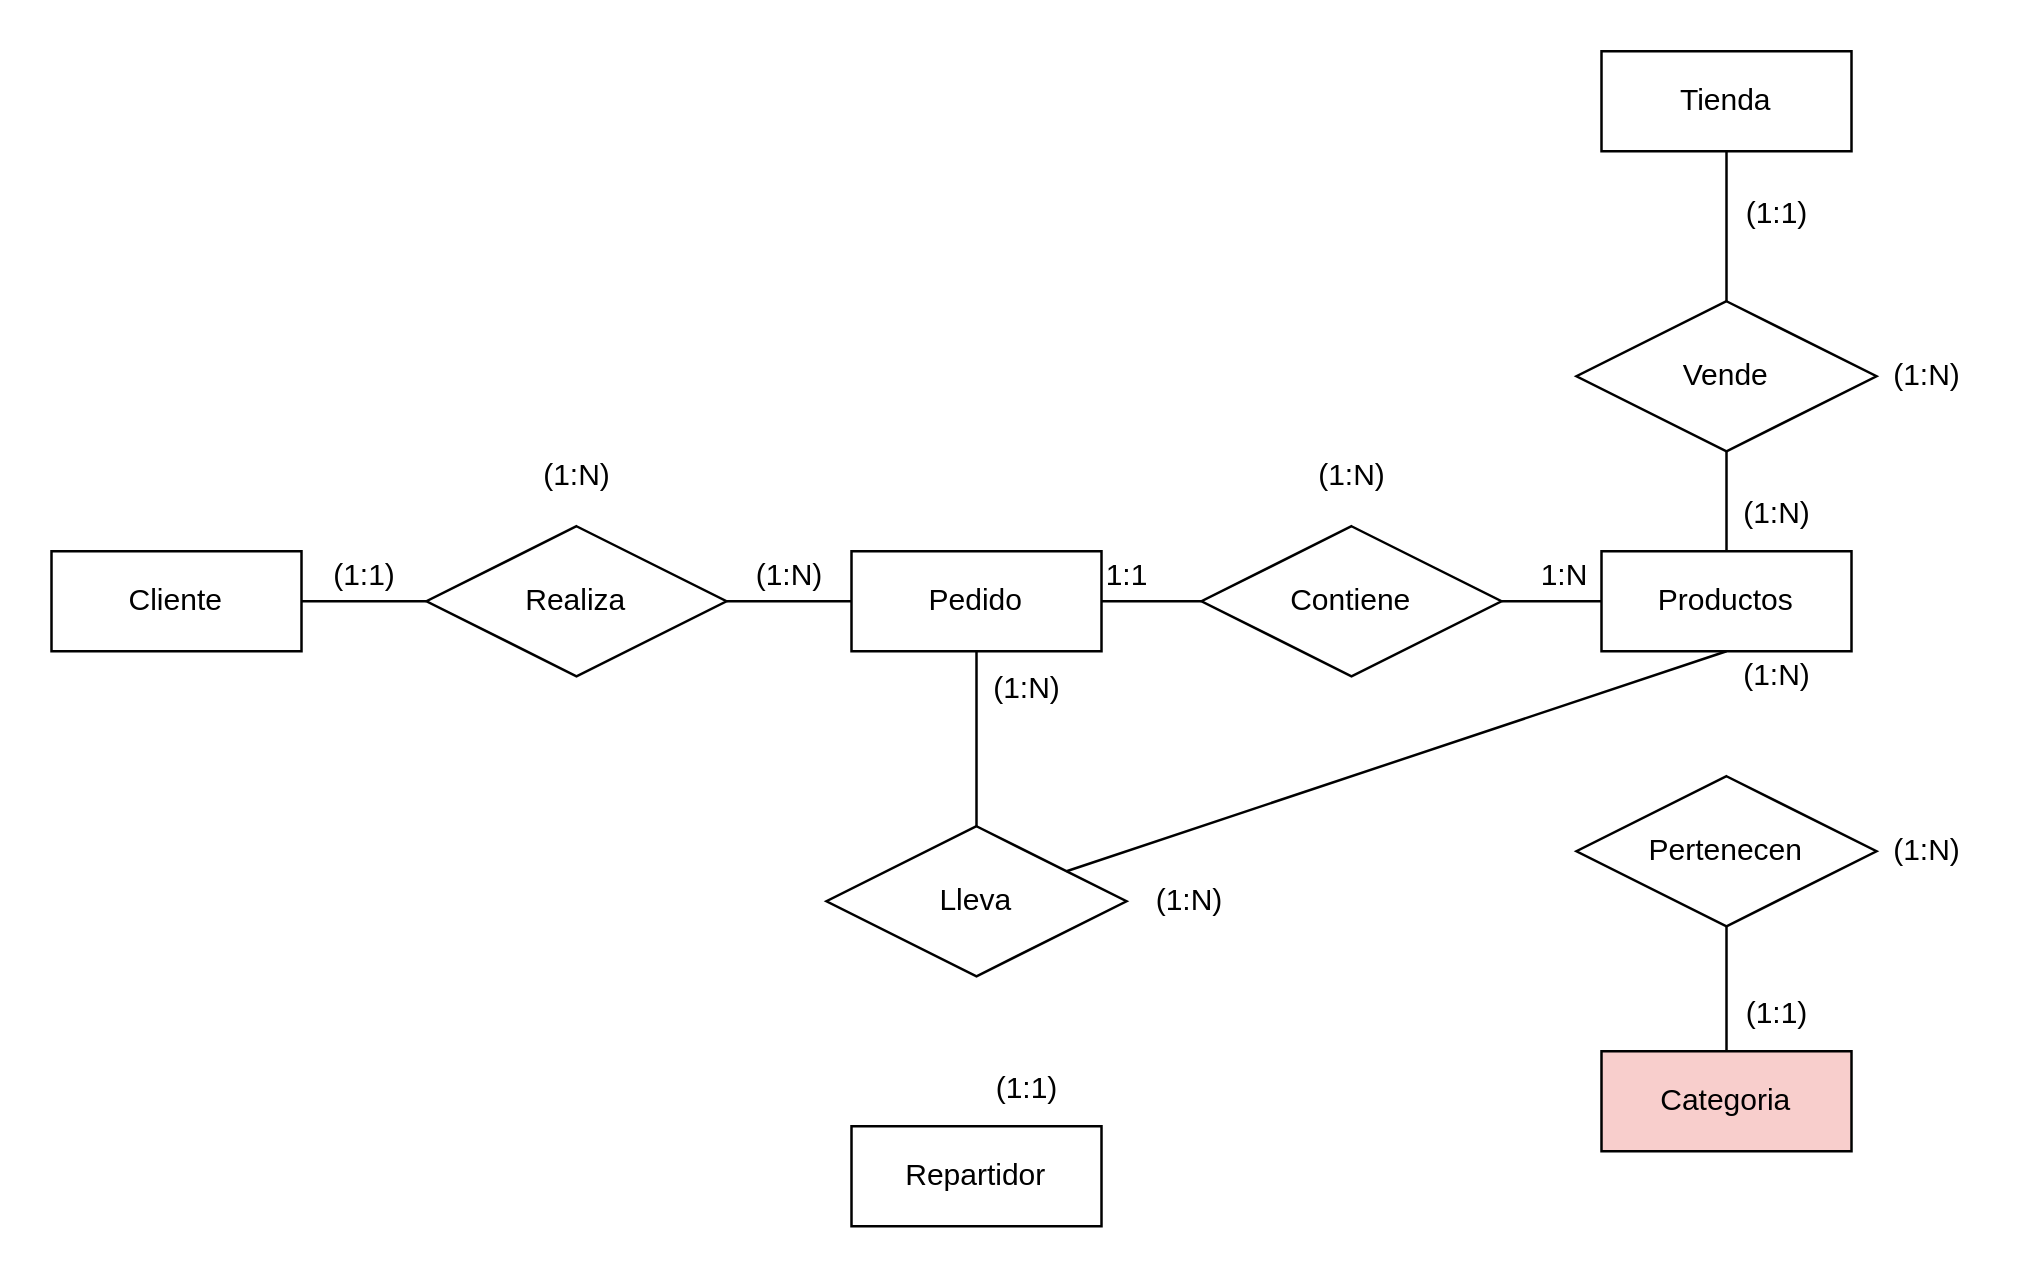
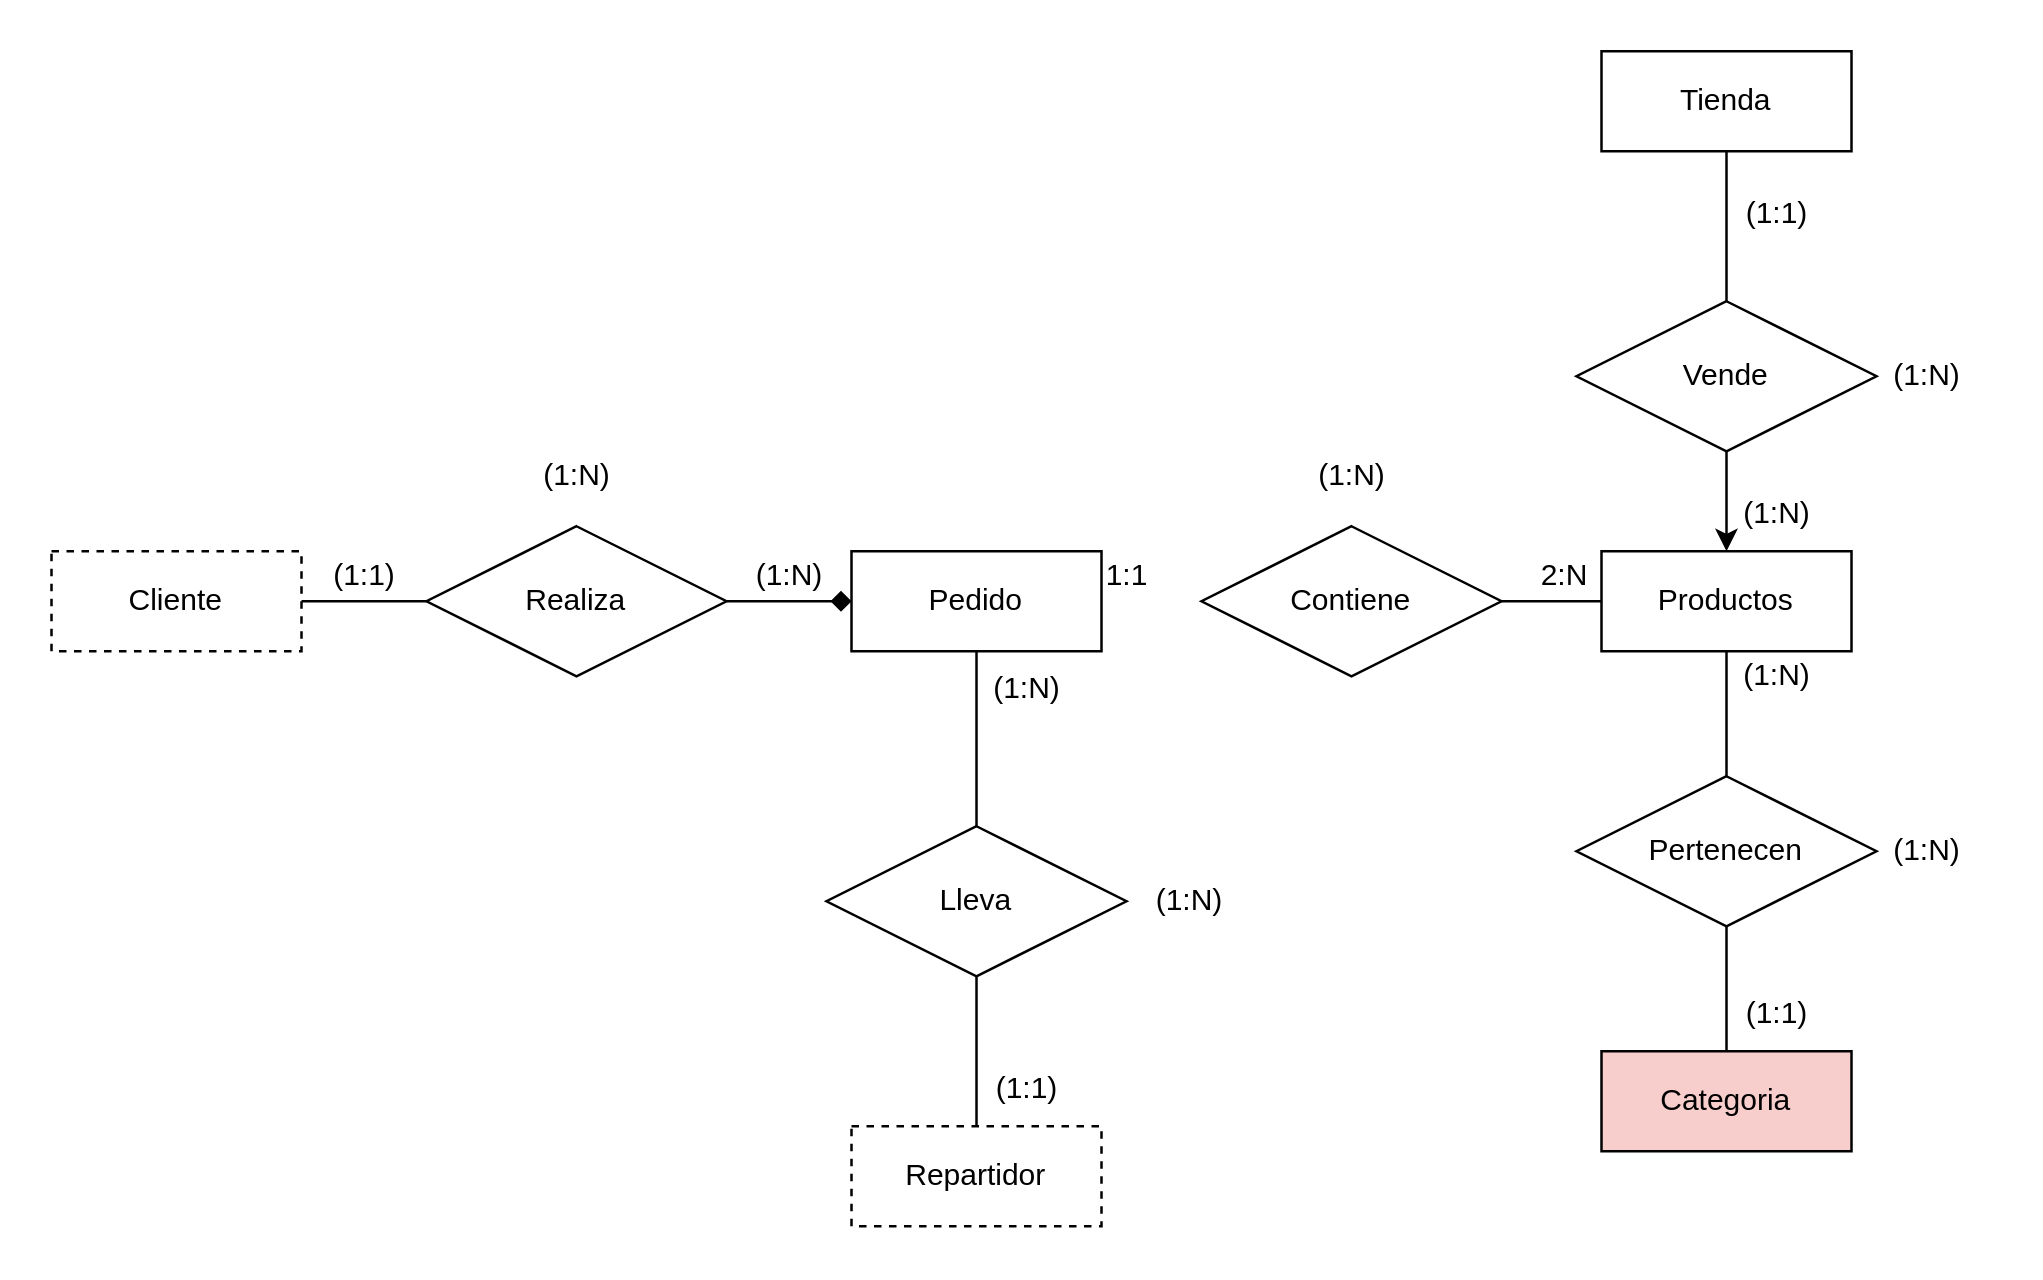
- <mxCell id="18" value="" style="endArrow=none;html=1;rounded=0;exitX=0.5;exitY=1;exitDx=0;exitDy=0;entryX=0.5;entryY=0;entryDx=0;entryDy=0;" edge="1" parent="1" source="16" target="11"><mxGeometry relative="1" as="geometry"><mxPoint x="630" y="340" as="sourcePoint" /><mxPoint x="790" y="340" as="targetPoint" /></mxGeometry></mxCell>
+ <mxCell id="18" value="" style="endArrow=classic;html=1;rounded=0;exitX=0.5;exitY=1;exitDx=0;exitDy=0;entryX=0.5;entryY=0;entryDx=0;entryDy=0;" edge="1" parent="1" source="16" target="11"><mxGeometry relative="1" as="geometry"><mxPoint x="630" y="340" as="sourcePoint" /><mxPoint x="790" y="340" as="targetPoint" /></mxGeometry></mxCell>
- <mxCell id="24" value="1:N" style="text;html=1;align=center;verticalAlign=middle;resizable=0;points=[];autosize=1;strokeColor=none;fillColor=none;" vertex="1" parent="1"><mxGeometry x="605" y="215" width="40" height="30" as="geometry" /></mxCell>
+ <mxCell id="24" value="2:N" style="text;html=1;align=center;verticalAlign=middle;resizable=0;points=[];autosize=1;strokeColor=none;fillColor=none;" vertex="1" parent="1"><mxGeometry x="605" y="215" width="40" height="30" as="geometry" /></mxCell>
- <mxCell id="2" value="Cliente" style="whiteSpace=wrap;html=1;align=center;" vertex="1" parent="1"><mxGeometry x="20" y="220" width="100" height="40" as="geometry" /></mxCell>
+ <mxCell id="2" value="Cliente" style="whiteSpace=wrap;html=1;align=center;dashed=1;" vertex="1" parent="1"><mxGeometry x="20" y="220" width="100" height="40" as="geometry" /></mxCell>
- <mxCell id="6" value="" style="endArrow=none;html=1;rounded=0;exitX=1;exitY=0.5;exitDx=0;exitDy=0;entryX=0;entryY=0.5;entryDx=0;entryDy=0;" edge="1" parent="1" source="4" target="3"><mxGeometry relative="1" as="geometry"><mxPoint x="340" y="350" as="sourcePoint" /><mxPoint x="500" y="350" as="targetPoint" /></mxGeometry></mxCell>
+ <mxCell id="6" value="" style="endArrow=diamond;html=1;rounded=0;exitX=1;exitY=0.5;exitDx=0;exitDy=0;entryX=0;entryY=0.5;entryDx=0;entryDy=0;" edge="1" parent="1" source="4" target="3"><mxGeometry relative="1" as="geometry"><mxPoint x="340" y="350" as="sourcePoint" /><mxPoint x="500" y="350" as="targetPoint" /></mxGeometry></mxCell>
- <mxCell id="13" value="" style="endArrow=none;html=1;rounded=0;exitX=1;exitY=0.5;exitDx=0;exitDy=0;entryX=0;entryY=0.5;entryDx=0;entryDy=0;" edge="1" parent="1" source="3" target="12"><mxGeometry relative="1" as="geometry"><mxPoint x="580" y="320" as="sourcePoint" /><mxPoint x="740" y="320" as="targetPoint" /></mxGeometry></mxCell>
- <mxCell id="29" value="" style="endArrow=none;html=1;rounded=0;exitX=0.5;exitY=1;exitDx=0;exitDy=0;" edge="1" parent="1" source="11" target="8"><mxGeometry relative="1" as="geometry"><mxPoint x="500" y="470" as="sourcePoint" /><mxPoint x="660" y="470" as="targetPoint" /></mxGeometry></mxCell>
+ <mxCell id="29" value="" style="endArrow=none;html=1;rounded=0;exitX=0.5;exitY=1;exitDx=0;exitDy=0;entryX=0.5;entryY=0;entryDx=0;entryDy=0;" edge="1" parent="1" source="11" target="28"><mxGeometry relative="1" as="geometry"><mxPoint x="500" y="470" as="sourcePoint" /><mxPoint x="660" y="470" as="targetPoint" /></mxGeometry></mxCell>
+ <mxCell id="9" value="" style="endArrow=none;html=1;rounded=0;entryX=0.5;entryY=0;entryDx=0;entryDy=0;exitX=0.5;exitY=1;exitDx=0;exitDy=0;" edge="1" parent="1" source="8" target="7"><mxGeometry relative="1" as="geometry"><mxPoint x="120" y="360" as="sourcePoint" /><mxPoint x="280" y="360" as="targetPoint" /></mxGeometry></mxCell>
- <mxCell id="7" value="Repartidor" style="whiteSpace=wrap;html=1;align=center;" vertex="1" parent="1"><mxGeometry x="340" y="450" width="100" height="40" as="geometry" /></mxCell>
+ <mxCell id="7" value="Repartidor" style="whiteSpace=wrap;html=1;align=center;dashed=1;" vertex="1" parent="1"><mxGeometry x="340" y="450" width="100" height="40" as="geometry" /></mxCell>
